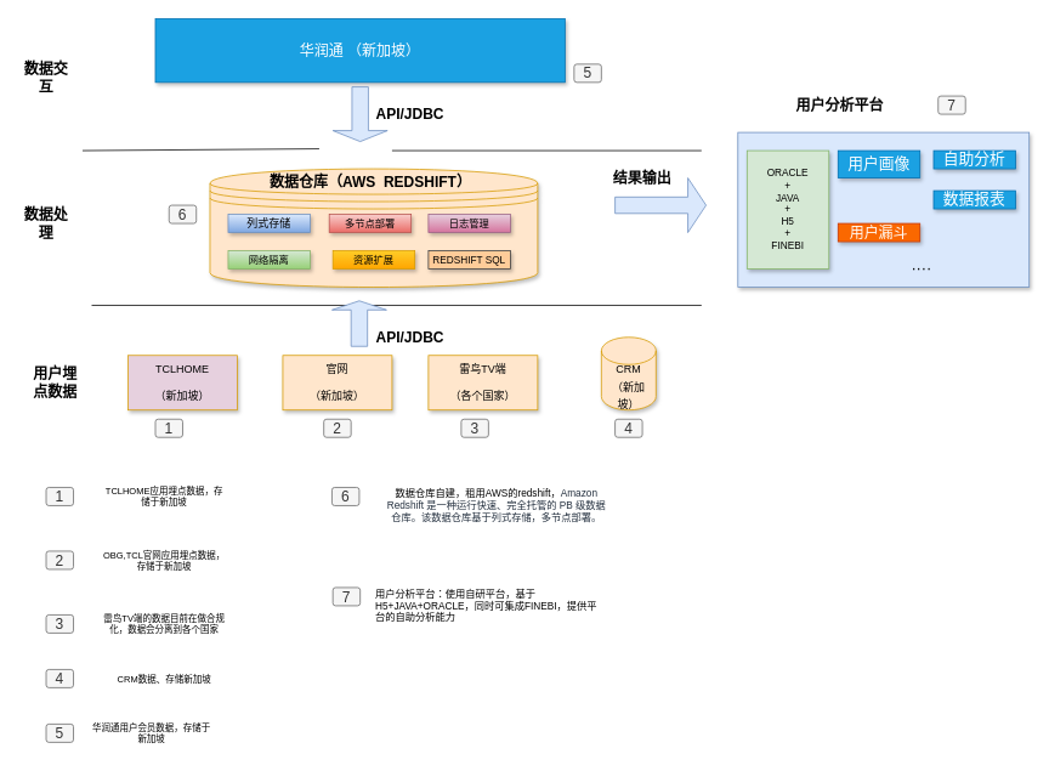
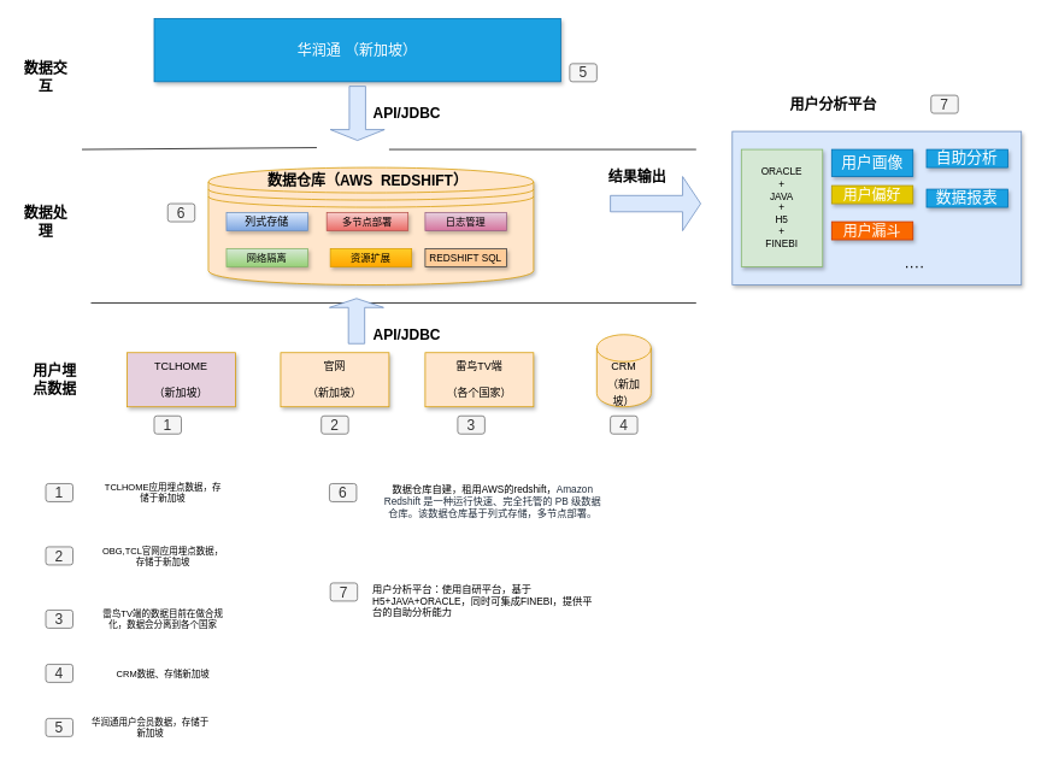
+ <mxCell id="25" value="用户偏好" style="text;html=1;strokeColor=#B09500;fillColor=#e3c800;align=center;verticalAlign=middle;whiteSpace=wrap;rounded=0;fontSize=16;fontColor=#ffffff;shadow=1;" vertex="1" parent="1"><mxGeometry x="920" y="205" width="90" height="20" as="geometry" /></mxCell>
